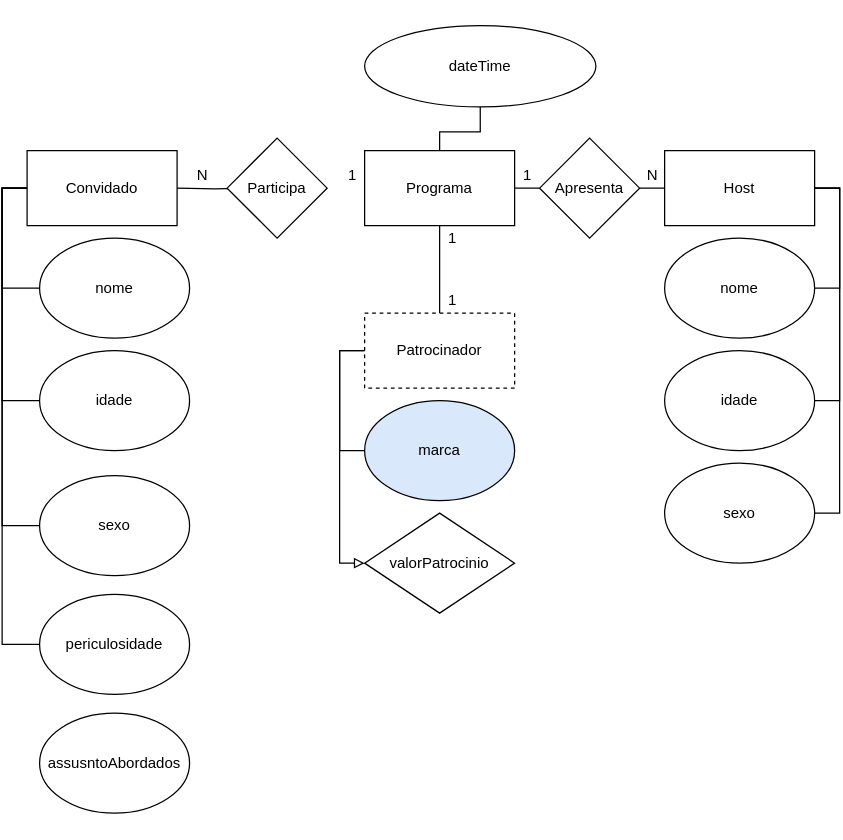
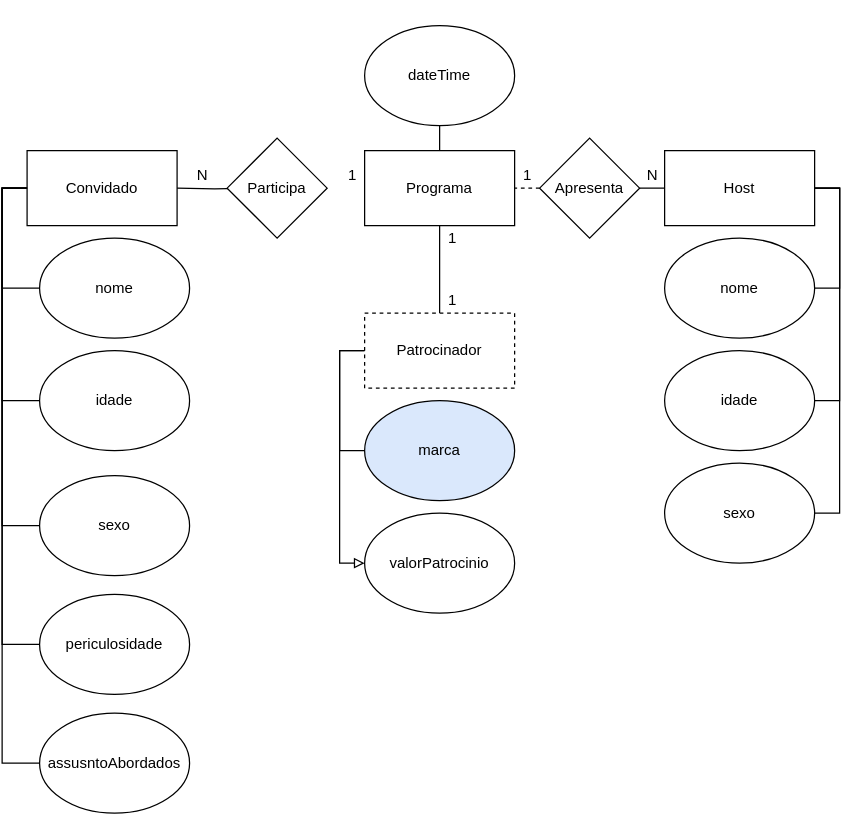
- <mxCell id="4" value="dateTime" style="ellipse;whiteSpace=wrap;html=1;" vertex="1" parent="1"><mxGeometry x="291" y="20" width="185" height="65" as="geometry" /></mxCell>
+ <mxCell id="4" value="dateTime" style="ellipse;whiteSpace=wrap;html=1;" vertex="1" parent="1"><mxGeometry x="291" y="20" width="120" height="80" as="geometry" /></mxCell>
- <mxCell id="37" style="edgeStyle=orthogonalEdgeStyle;rounded=0;orthogonalLoop=1;jettySize=auto;html=1;exitX=0;exitY=0.5;exitDx=0;exitDy=0;entryX=1;entryY=0.5;entryDx=0;entryDy=0;endArrow=none;endFill=0;" edge="1" parent="1" source="38" target="2"><mxGeometry relative="1" as="geometry" /></mxCell>
+ <mxCell id="37" style="edgeStyle=orthogonalEdgeStyle;rounded=0;orthogonalLoop=1;jettySize=auto;html=1;exitX=0;exitY=0.5;exitDx=0;exitDy=0;entryX=1;entryY=0.5;entryDx=0;entryDy=0;endArrow=none;endFill=0;dashed=1;" edge="1" parent="1" source="38" target="2"><mxGeometry relative="1" as="geometry" /></mxCell>
- <mxCell id="29" value="valorPatrocinio" style="rhombus;whiteSpace=wrap;html=1;" vertex="1" parent="1"><mxGeometry x="291" y="410" width="120" height="80" as="geometry" /></mxCell>
+ <mxCell id="29" value="valorPatrocinio" style="ellipse;whiteSpace=wrap;html=1;" vertex="1" parent="1"><mxGeometry x="291" y="410" width="120" height="80" as="geometry" /></mxCell>
+ <mxCell id="13" style="edgeStyle=orthogonalEdgeStyle;rounded=0;orthogonalLoop=1;jettySize=auto;html=1;exitX=0;exitY=0.5;exitDx=0;exitDy=0;entryX=0;entryY=0.5;entryDx=0;entryDy=0;endArrow=none;endFill=0;" edge="1" parent="1" source="14" target="23"><mxGeometry relative="1" as="geometry" /></mxCell>
